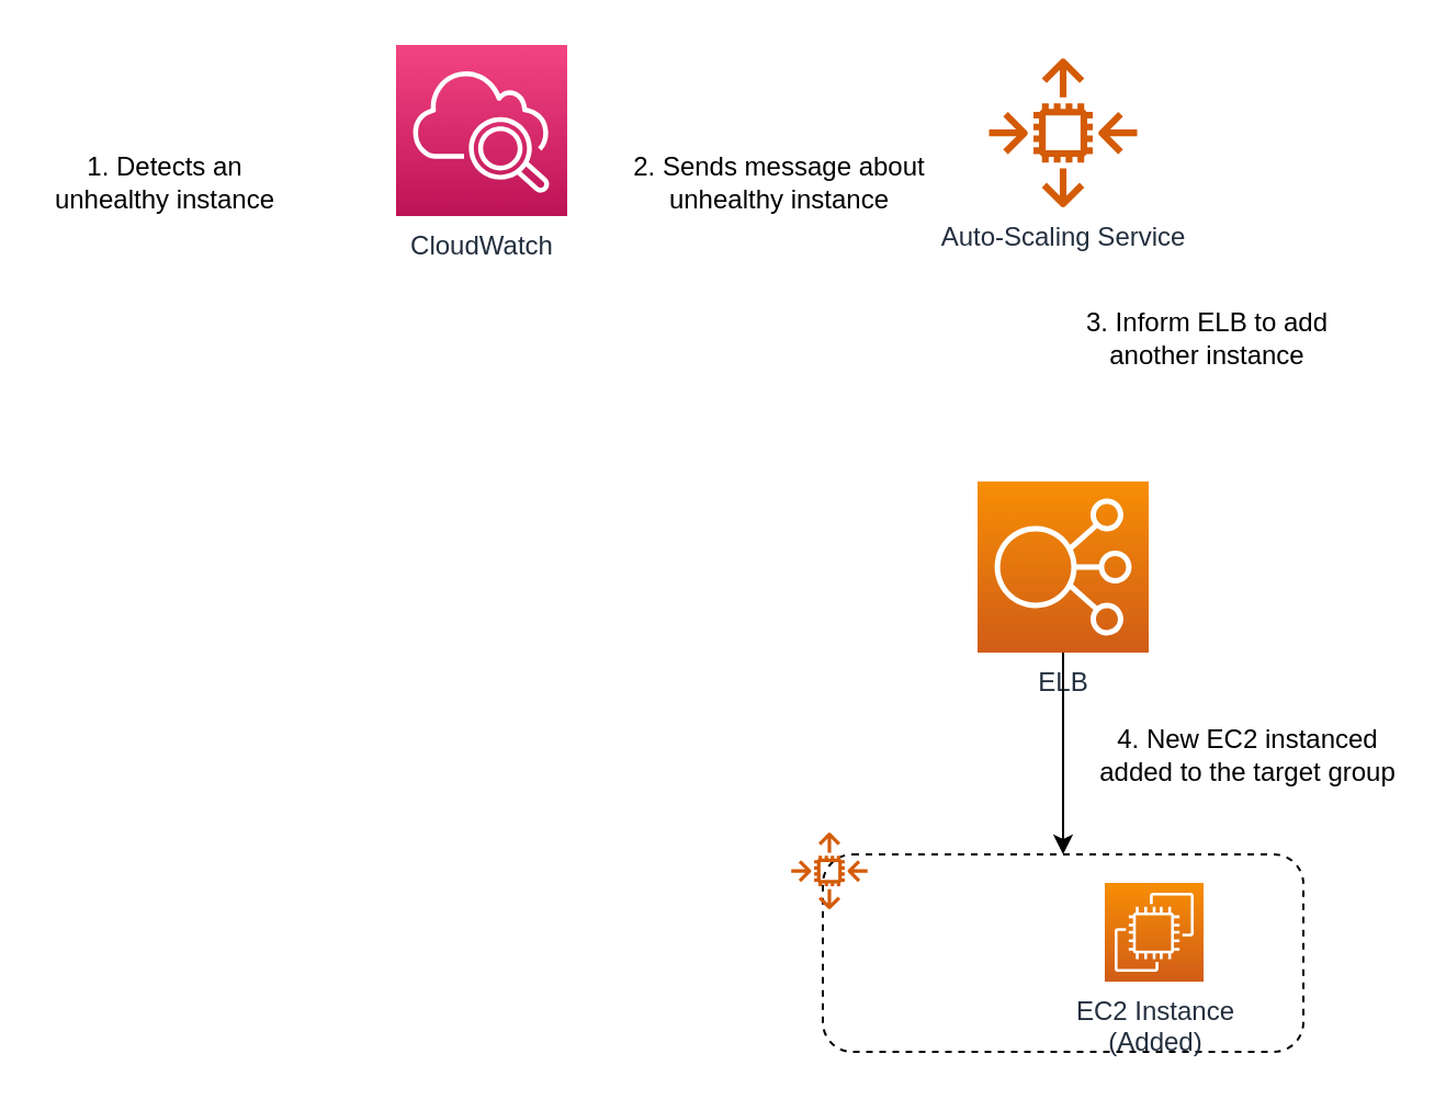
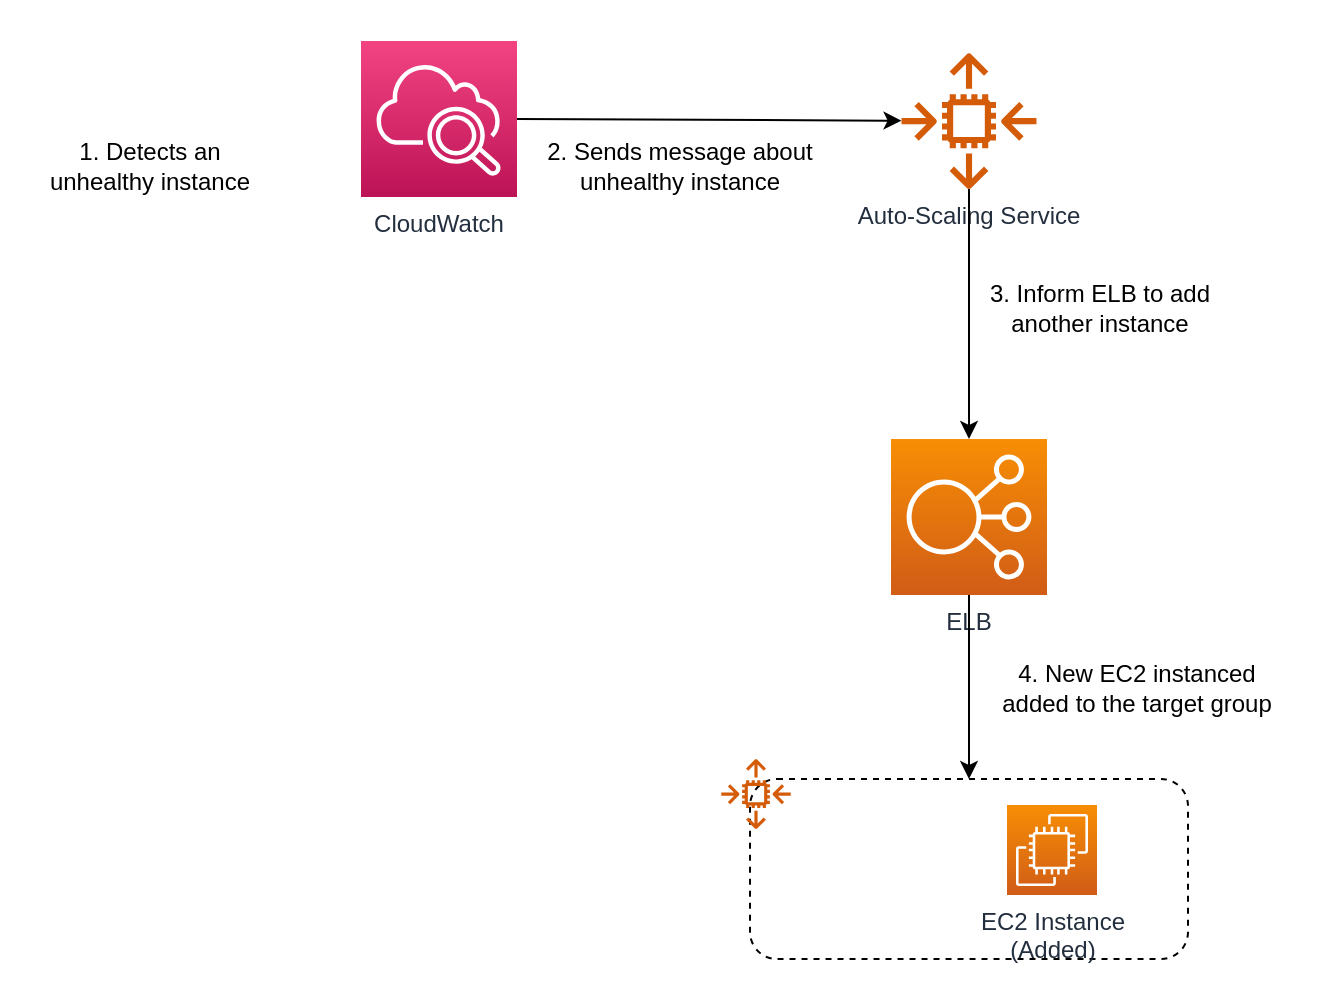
+ <mxCell id="5" value="" style="endArrow=classic;html=1;rounded=0;exitX=1;exitY=0.5;exitDx=0;exitDy=0;exitPerimeter=0;" edge="1" parent="1" source="2" target="4"><mxGeometry width="50" height="50" relative="1" as="geometry"><mxPoint x="260" y="179" as="sourcePoint" /><mxPoint x="380" y="69" as="targetPoint" /></mxGeometry></mxCell>
- <mxCell id="6" value="2. Sends message about unhealthy instance" style="text;html=1;strokeColor=none;fillColor=none;align=center;verticalAlign=middle;whiteSpace=wrap;rounded=0;" vertex="1" parent="1"><mxGeometry x="285" y="68" width="140" height="30" as="geometry" /></mxCell>
+ <mxCell id="6" value="2. Sends message about unhealthy instance" style="text;html=1;strokeColor=none;fillColor=none;align=center;verticalAlign=middle;whiteSpace=wrap;rounded=0;" vertex="1" parent="1"><mxGeometry x="270" y="68" width="140" height="30" as="geometry" /></mxCell>
+ <mxCell id="8" value="" style="endArrow=classic;html=1;rounded=0;entryX=0.5;entryY=0;entryDx=0;entryDy=0;entryPerimeter=0;" edge="1" parent="1" source="4" target="7"><mxGeometry width="50" height="50" relative="1" as="geometry"><mxPoint x="260" y="159" as="sourcePoint" /><mxPoint x="310" y="109" as="targetPoint" /></mxGeometry></mxCell>
